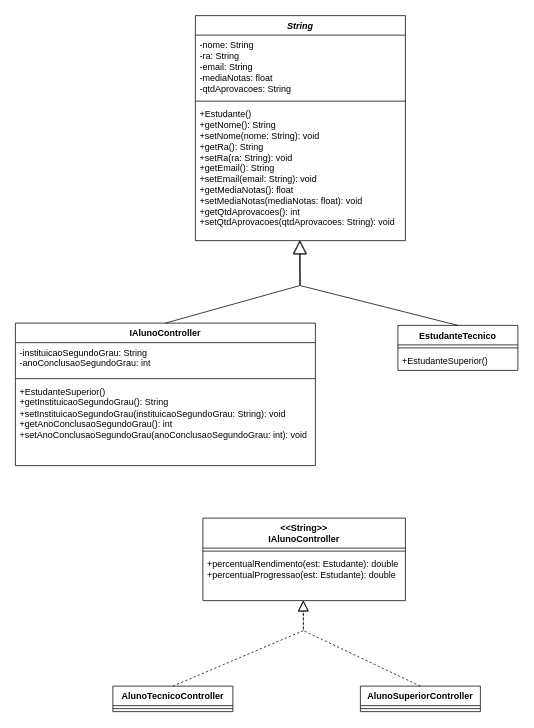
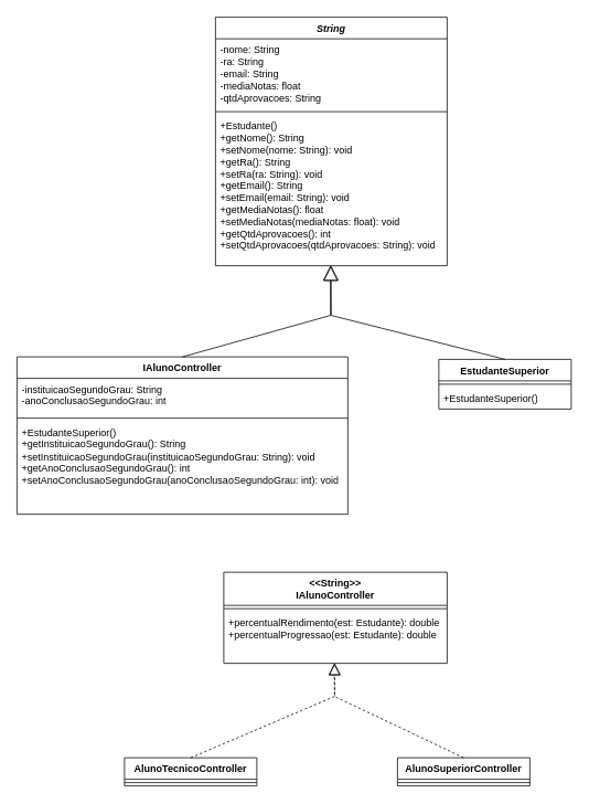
- <mxCell id="10" value="EstudanteTecnico" style="swimlane;fontStyle=1;align=center;verticalAlign=top;childLayout=stackLayout;horizontal=1;startSize=26;horizontalStack=0;resizeParent=1;resizeParentMax=0;resizeLast=0;collapsible=1;marginBottom=0;whiteSpace=wrap;html=1;" vertex="1" parent="1"><mxGeometry x="530" y="433" width="160" height="60" as="geometry" /></mxCell>
+ <mxCell id="10" value="EstudanteSuperior" style="swimlane;fontStyle=1;align=center;verticalAlign=top;childLayout=stackLayout;horizontal=1;startSize=26;horizontalStack=0;resizeParent=1;resizeParentMax=0;resizeLast=0;collapsible=1;marginBottom=0;whiteSpace=wrap;html=1;" vertex="1" parent="1"><mxGeometry x="530" y="433" width="160" height="60" as="geometry" /></mxCell>
